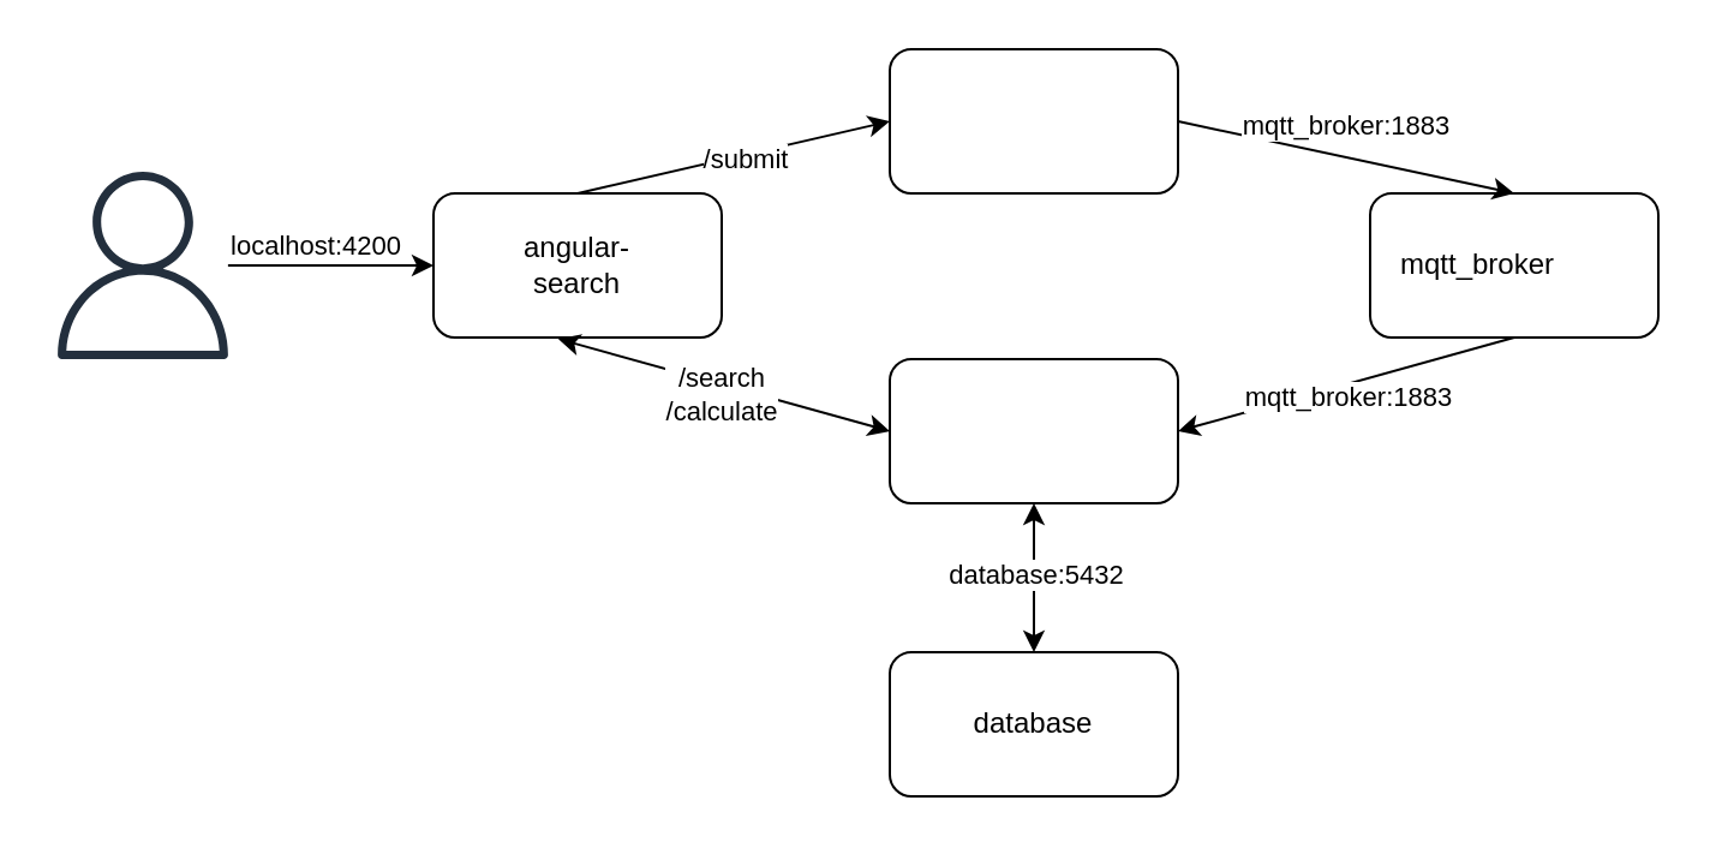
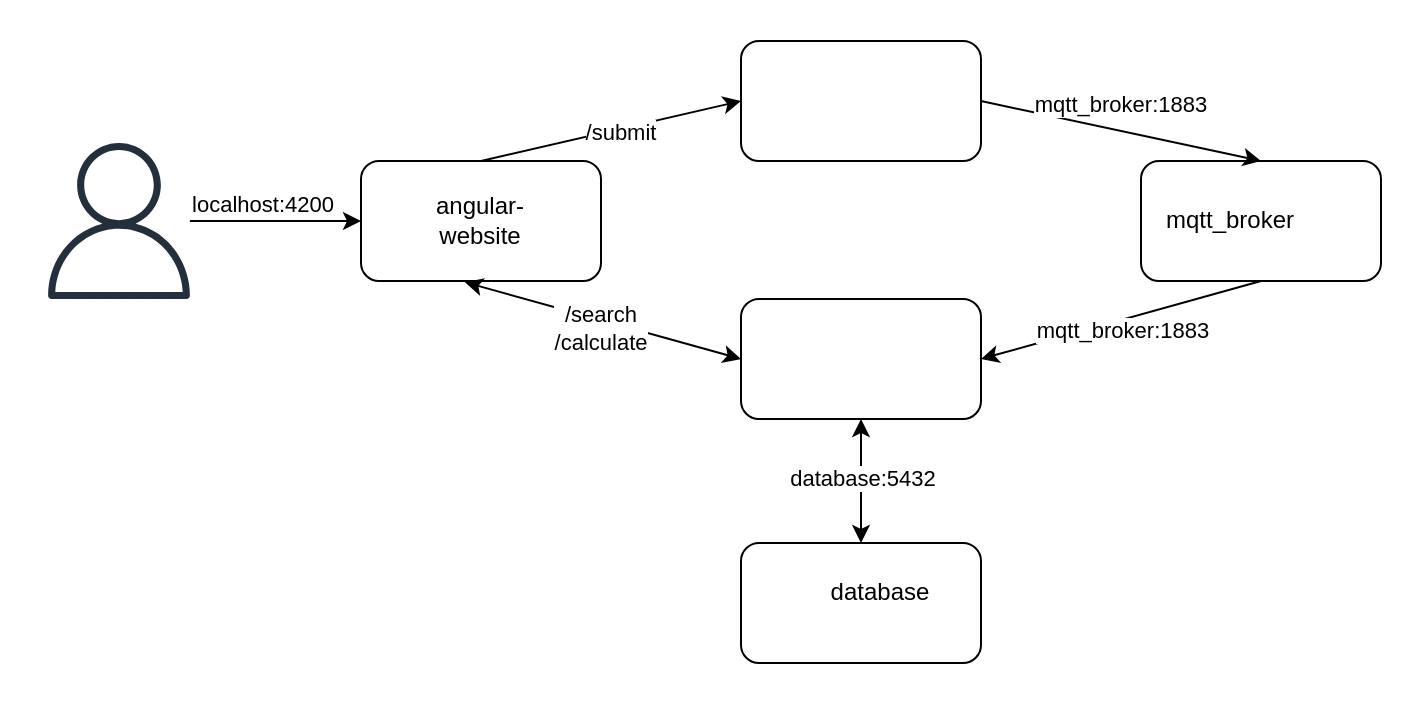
- <mxCell id="8" value="angular-search" style="text;html=1;strokeColor=none;fillColor=none;align=center;verticalAlign=middle;whiteSpace=wrap;rounded=0;" vertex="1" parent="1"><mxGeometry x="210" y="95" width="60" height="30" as="geometry" /></mxCell>
+ <mxCell id="8" value="angular-website" style="text;html=1;strokeColor=none;fillColor=none;align=center;verticalAlign=middle;whiteSpace=wrap;rounded=0;" vertex="1" parent="1"><mxGeometry x="210" y="95" width="60" height="30" as="geometry" /></mxCell>
- <mxCell id="9" value="database" style="text;html=1;strokeColor=none;fillColor=none;align=center;verticalAlign=middle;whiteSpace=wrap;rounded=0;" vertex="1" parent="1"><mxGeometry x="400" y="286" width="60" height="30" as="geometry" /></mxCell>
+ <mxCell id="9" value="database" style="text;html=1;strokeColor=none;fillColor=none;align=center;verticalAlign=middle;whiteSpace=wrap;rounded=0;" vertex="1" parent="1"><mxGeometry x="410" y="281" width="60" height="30" as="geometry" /></mxCell>
